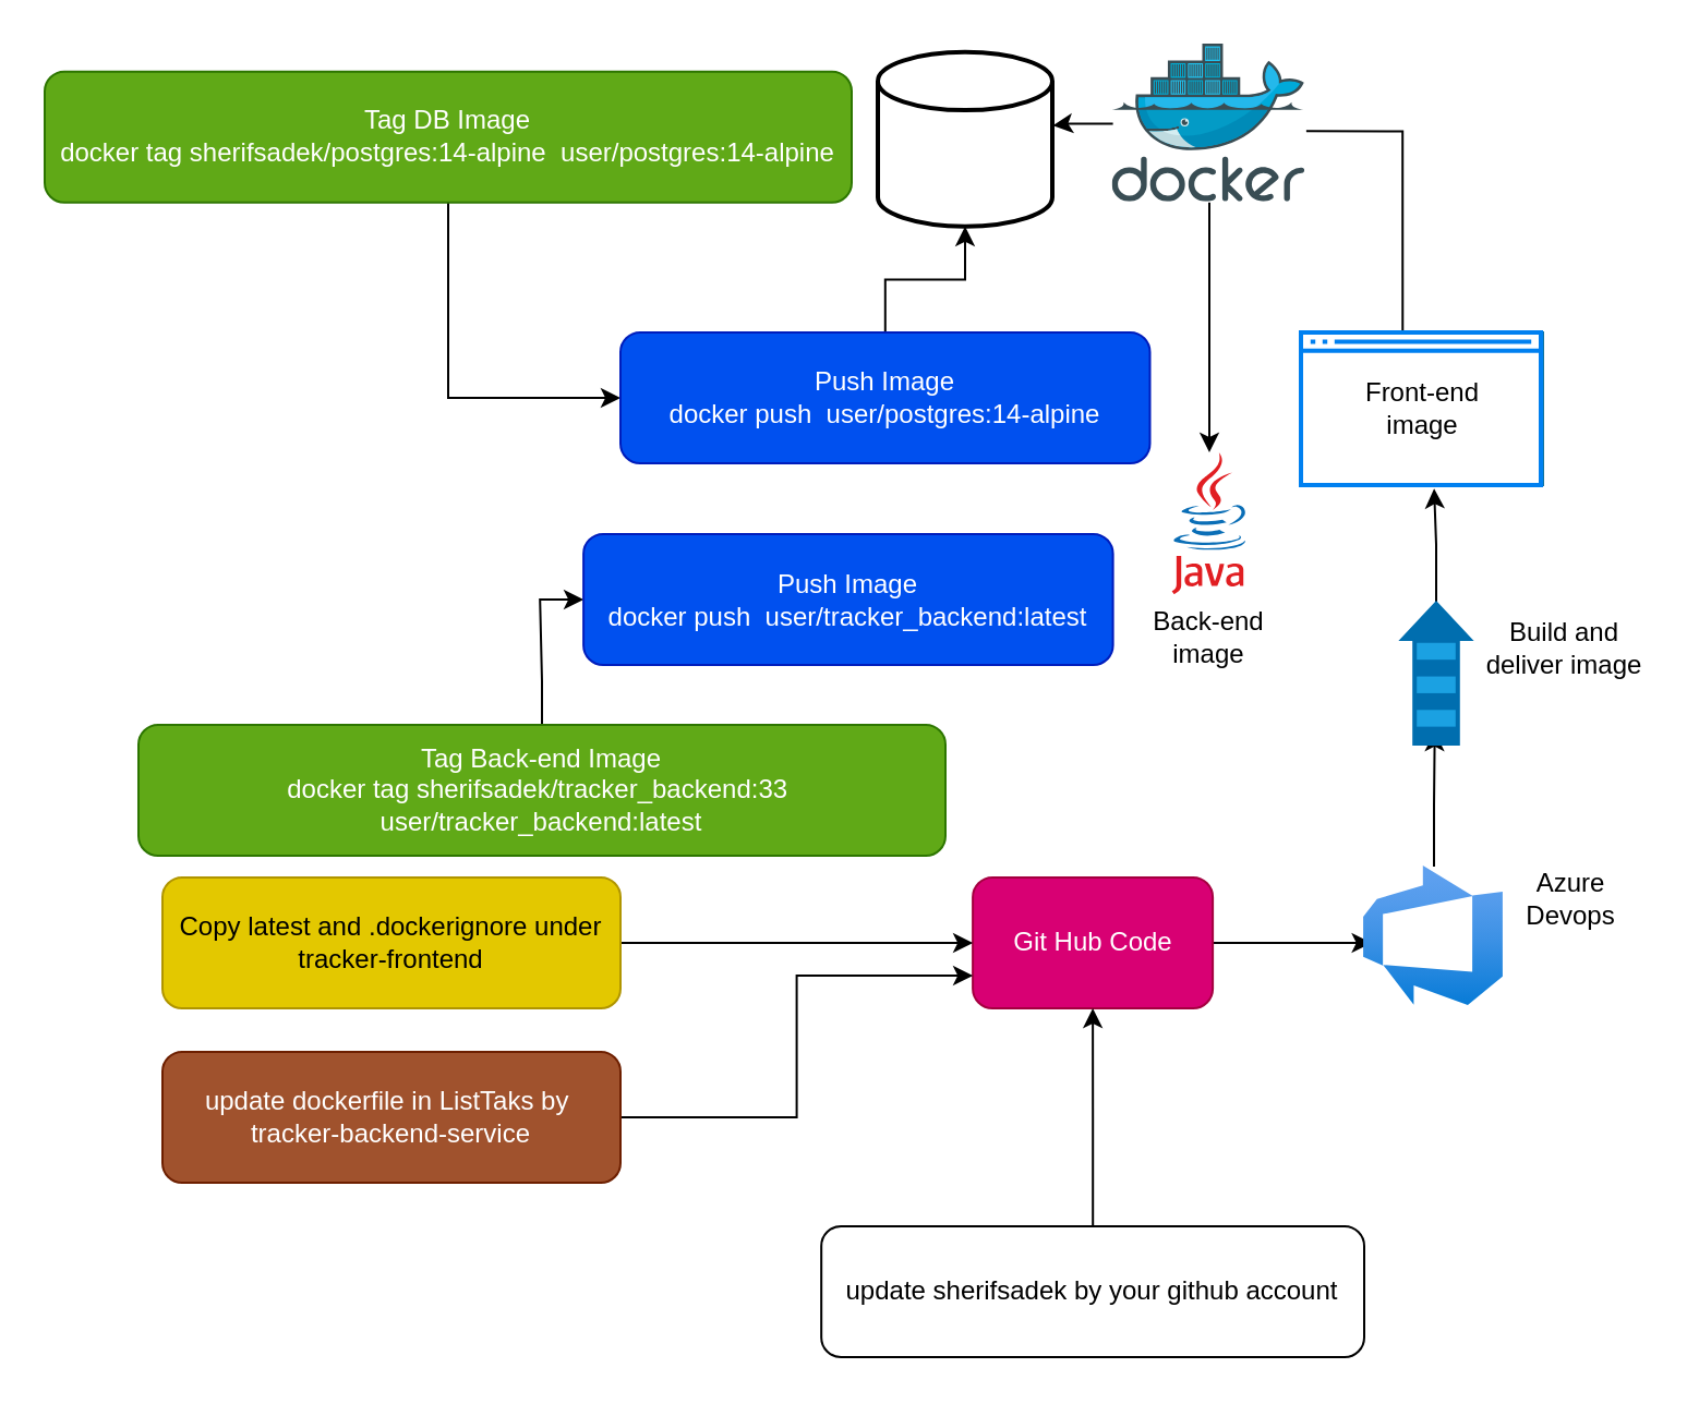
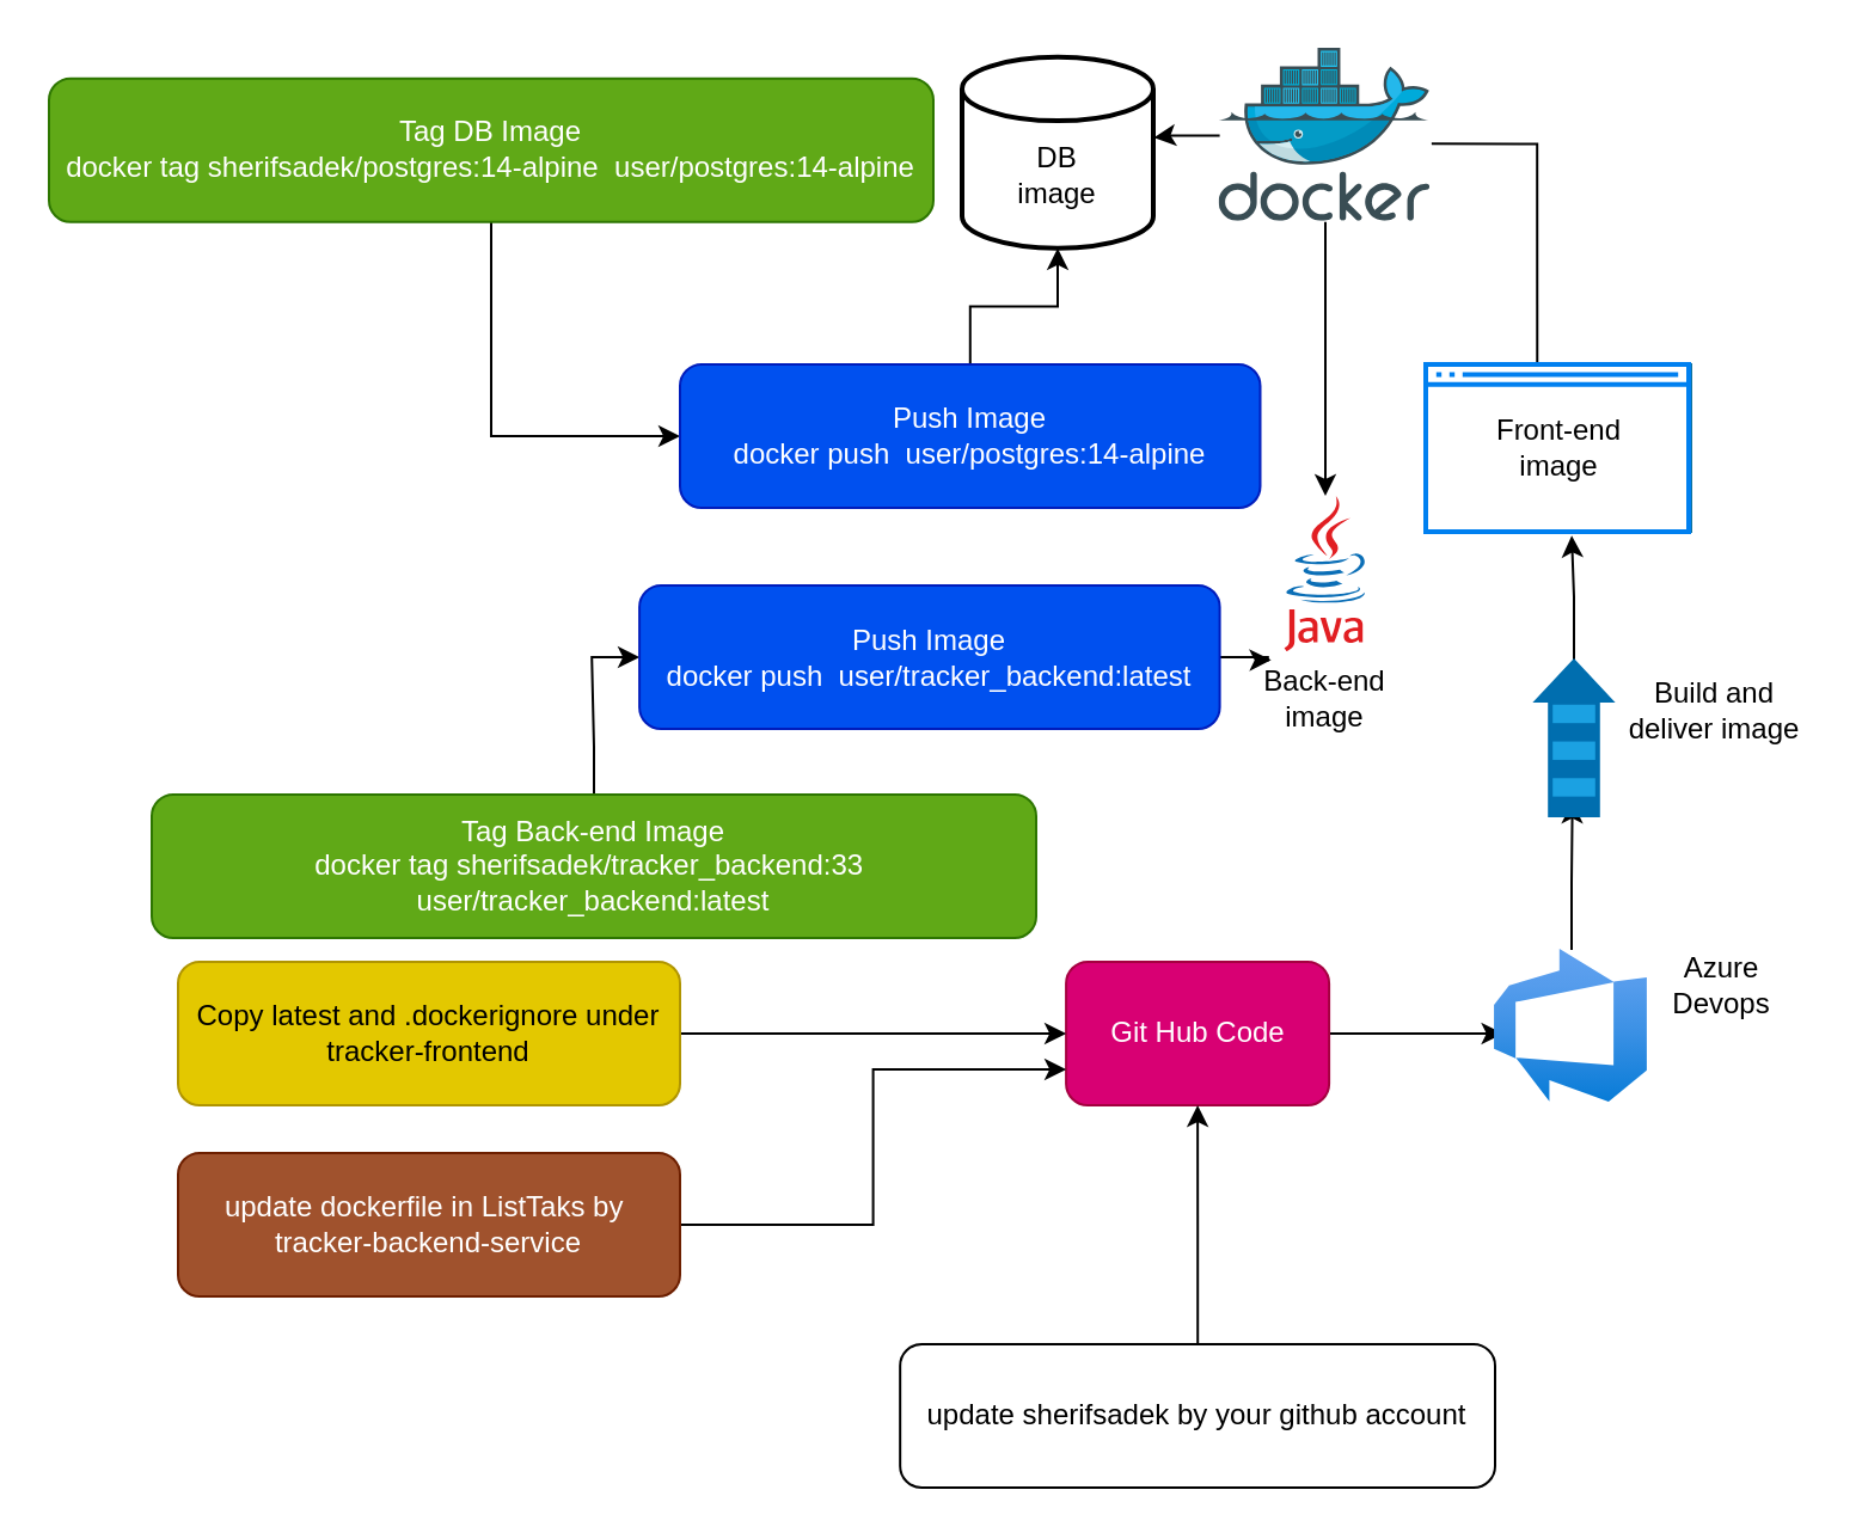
+ <mxCell id="14" value="DB&lt;br&gt;image" style="text;html=1;strokeColor=none;fillColor=none;align=center;verticalAlign=middle;whiteSpace=wrap;rounded=0;" parent="12" vertex="1"><mxGeometry x="10" y="35" width="60" height="30" as="geometry" /></mxCell>
+ <mxCell id="23" style="edgeStyle=orthogonalEdgeStyle;rounded=0;orthogonalLoop=1;jettySize=auto;html=1;entryX=0.122;entryY=-0.044;entryDx=0;entryDy=0;entryPerimeter=0;" parent="1" source="24" target="11" edge="1"><mxGeometry relative="1" as="geometry" /></mxCell>
